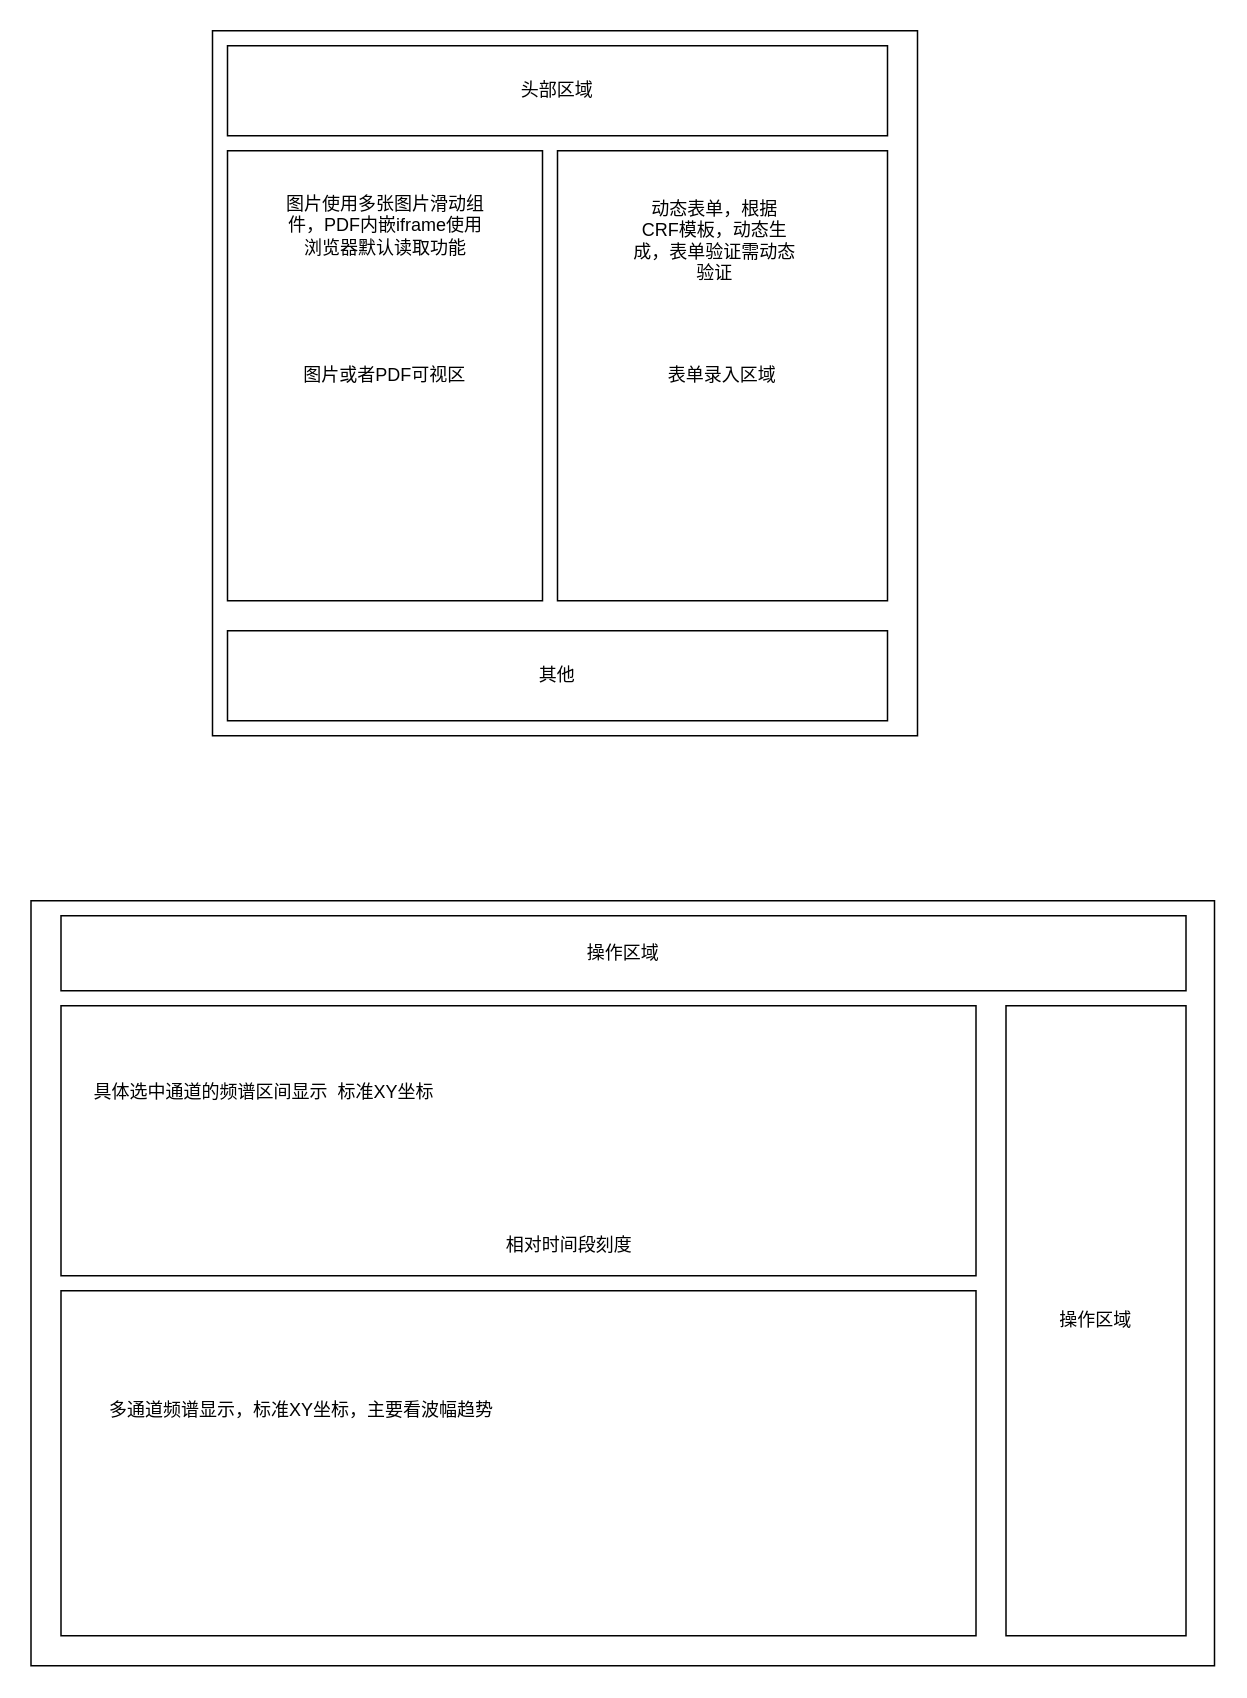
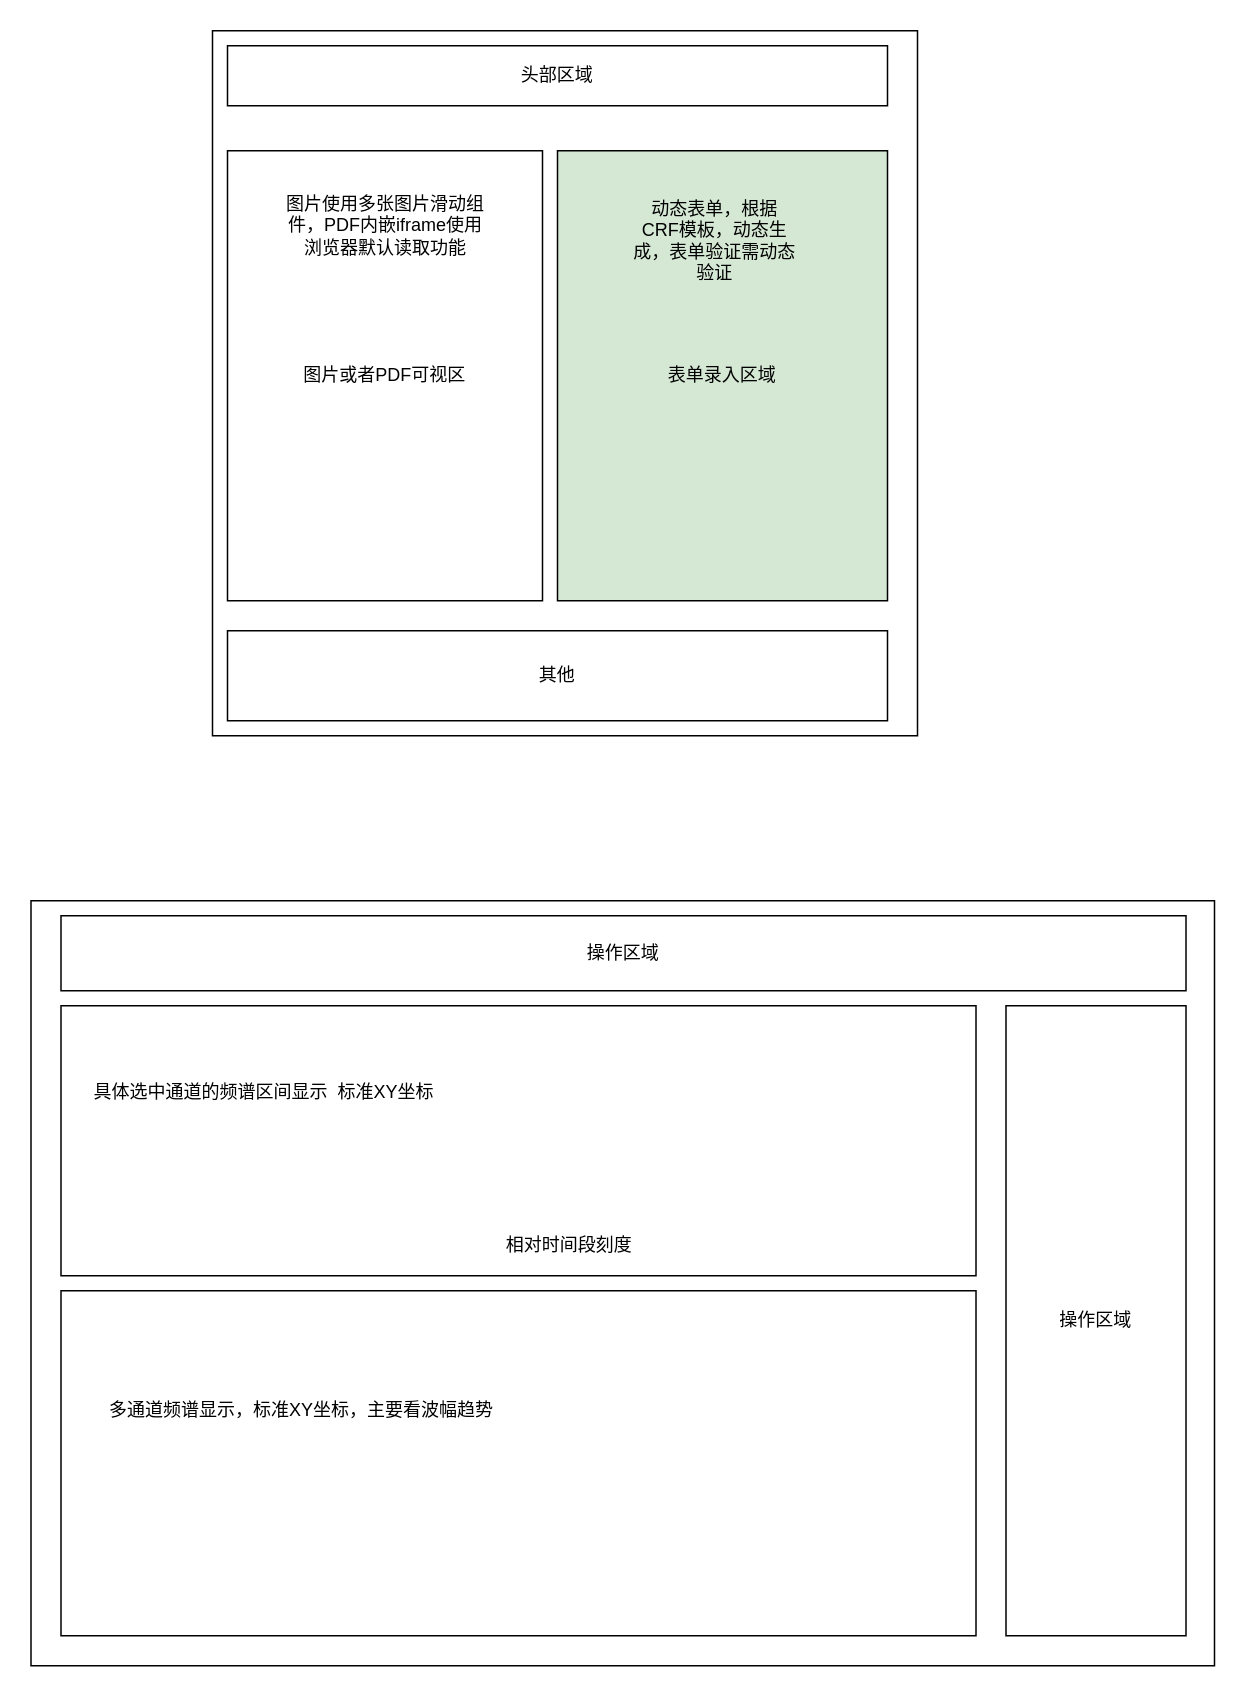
- <mxCell id="5" value="头部区域" style="rounded=0;whiteSpace=wrap;html=1;" vertex="1" parent="1"><mxGeometry x="151" y="30" width="440" height="60" as="geometry" /></mxCell>
+ <mxCell id="5" value="头部区域" style="rounded=0;whiteSpace=wrap;html=1;" vertex="1" parent="1"><mxGeometry x="151" y="30" width="440" height="40" as="geometry" /></mxCell>
- <mxCell id="4" value="表单录入区域" style="rounded=0;whiteSpace=wrap;html=1;" vertex="1" parent="1"><mxGeometry x="371" y="100" width="220" height="300" as="geometry" /></mxCell>
+ <mxCell id="4" value="表单录入区域" style="rounded=0;whiteSpace=wrap;html=1;fillColor=#d5e8d4;" vertex="1" parent="1"><mxGeometry x="371" y="100" width="220" height="300" as="geometry" /></mxCell>
